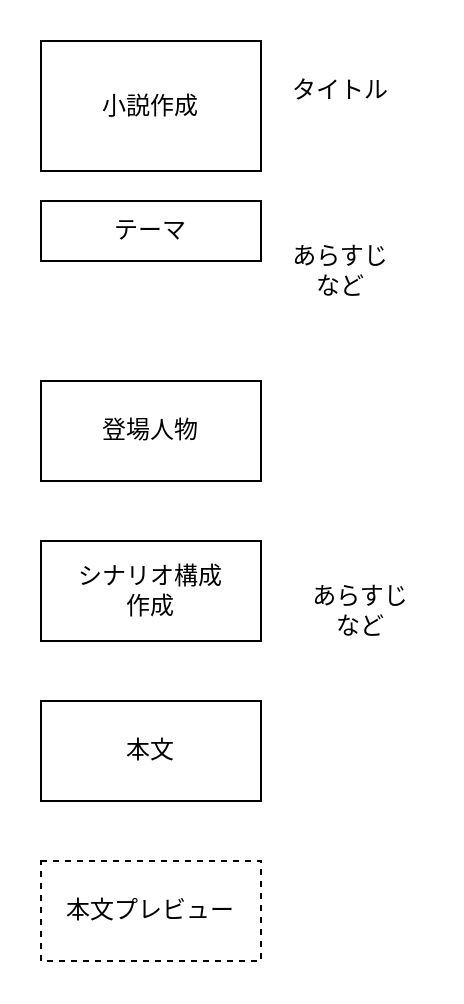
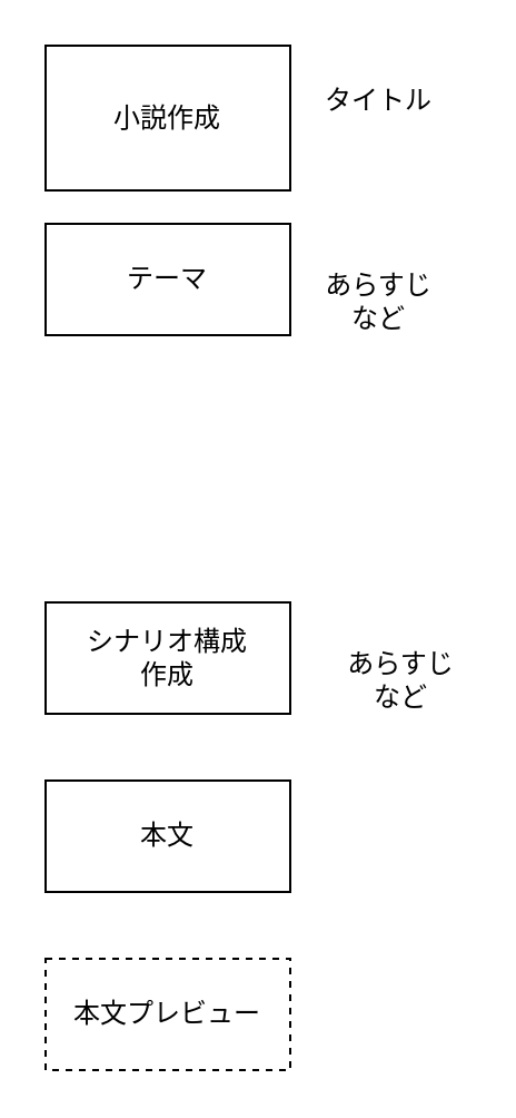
- <mxCell id="4" value="テーマ" style="rounded=0;whiteSpace=wrap;html=1;" vertex="1" parent="1"><mxGeometry x="20" y="100" width="110" height="30" as="geometry" /></mxCell>
+ <mxCell id="4" value="テーマ" style="rounded=0;whiteSpace=wrap;html=1;" vertex="1" parent="1"><mxGeometry x="20" y="100" width="110" height="50" as="geometry" /></mxCell>
- <mxCell id="5" value="登場人物" style="rounded=0;whiteSpace=wrap;html=1;" vertex="1" parent="1"><mxGeometry x="20" y="190" width="110" height="50" as="geometry" /></mxCell>
